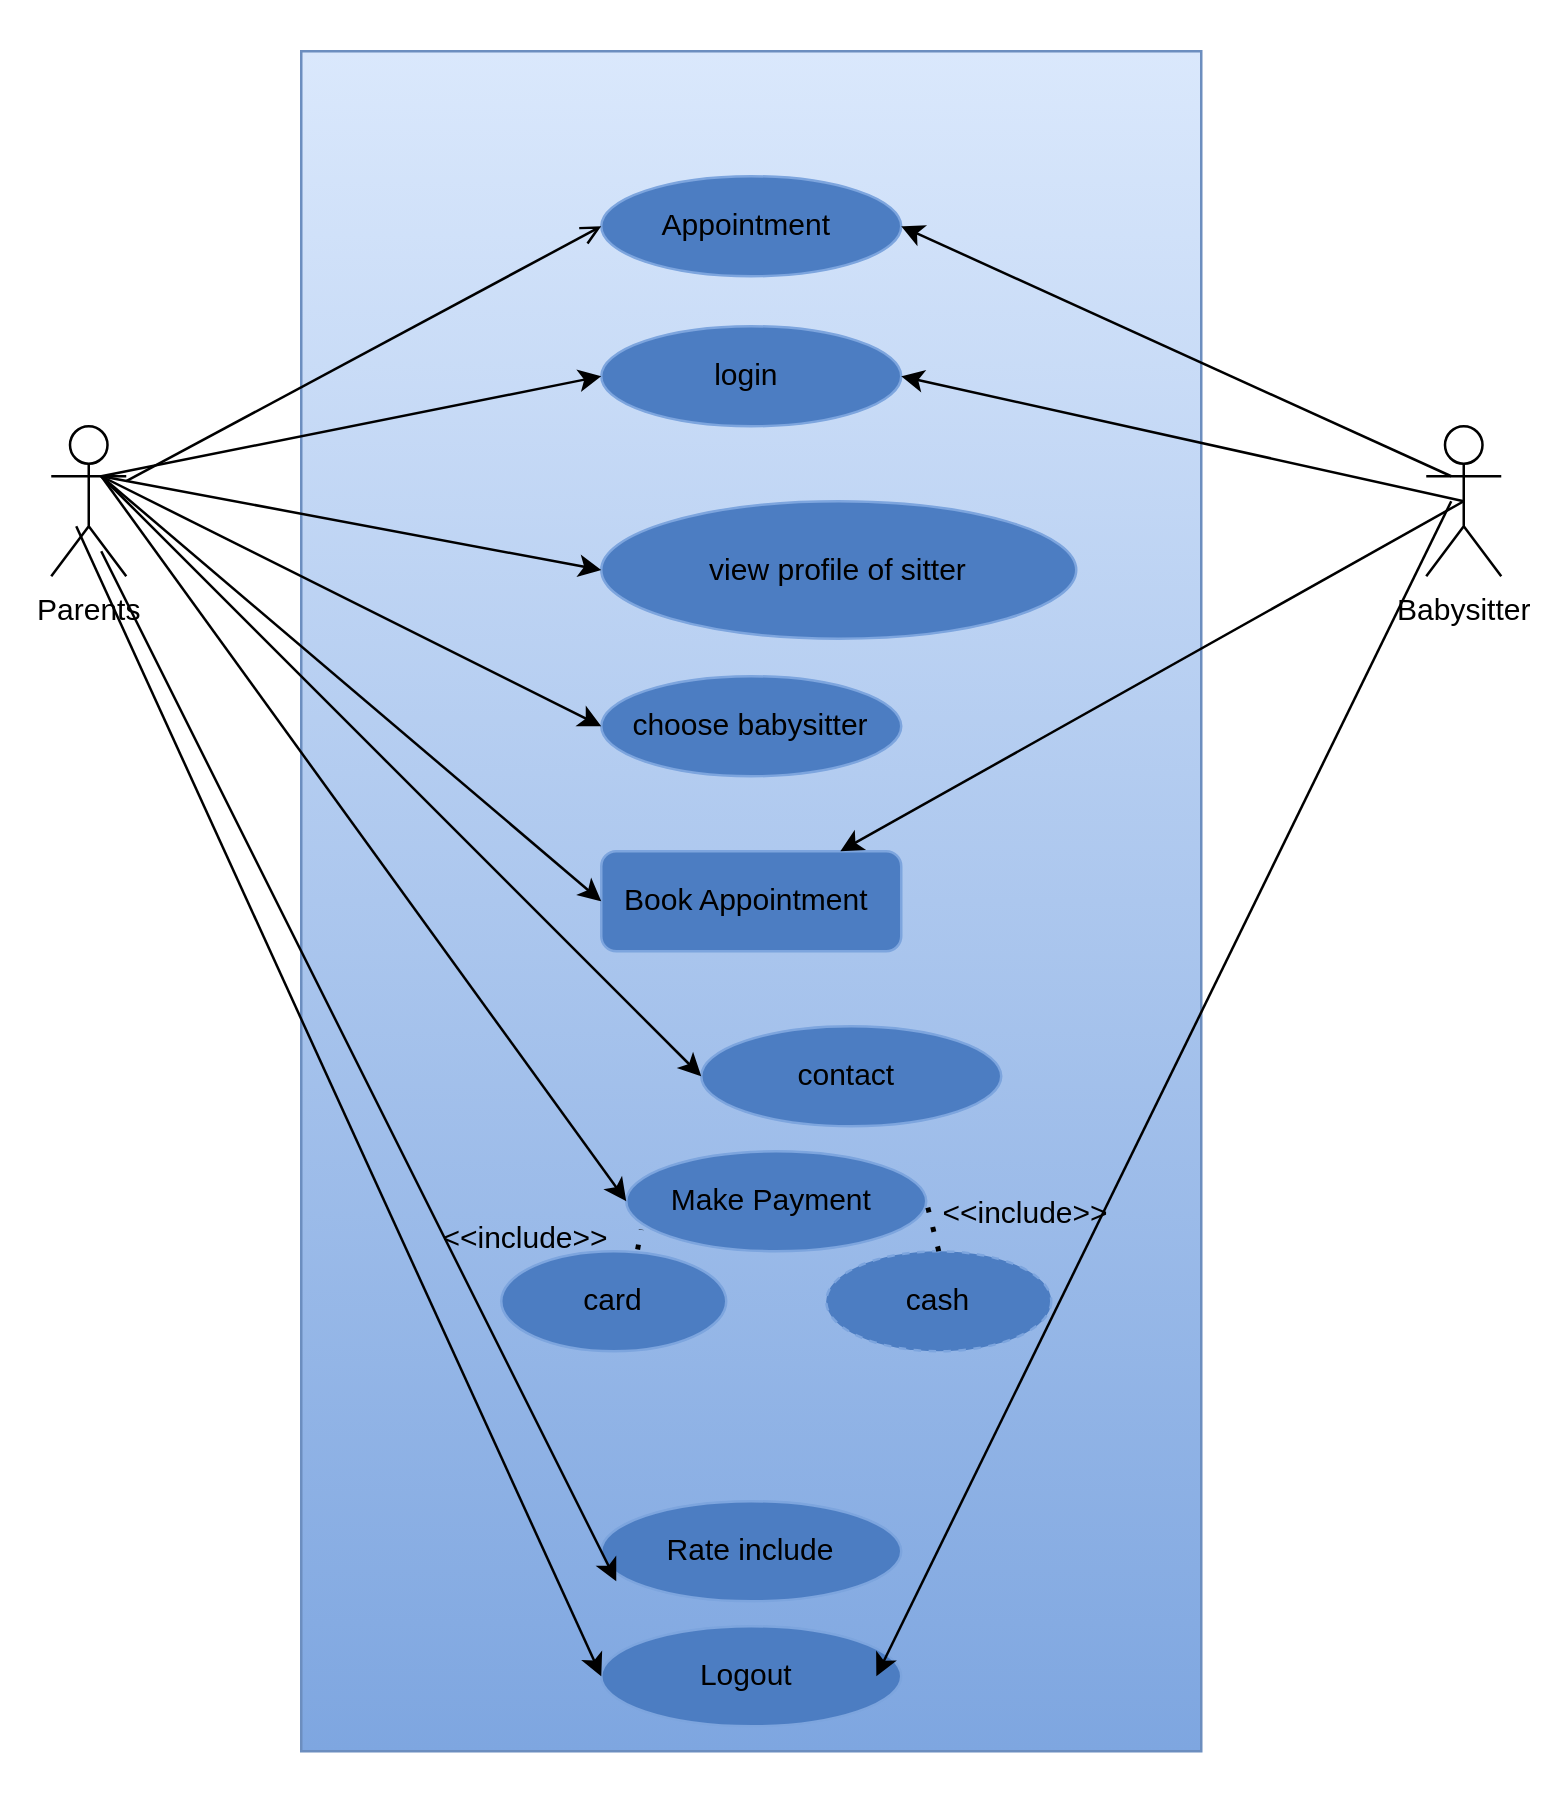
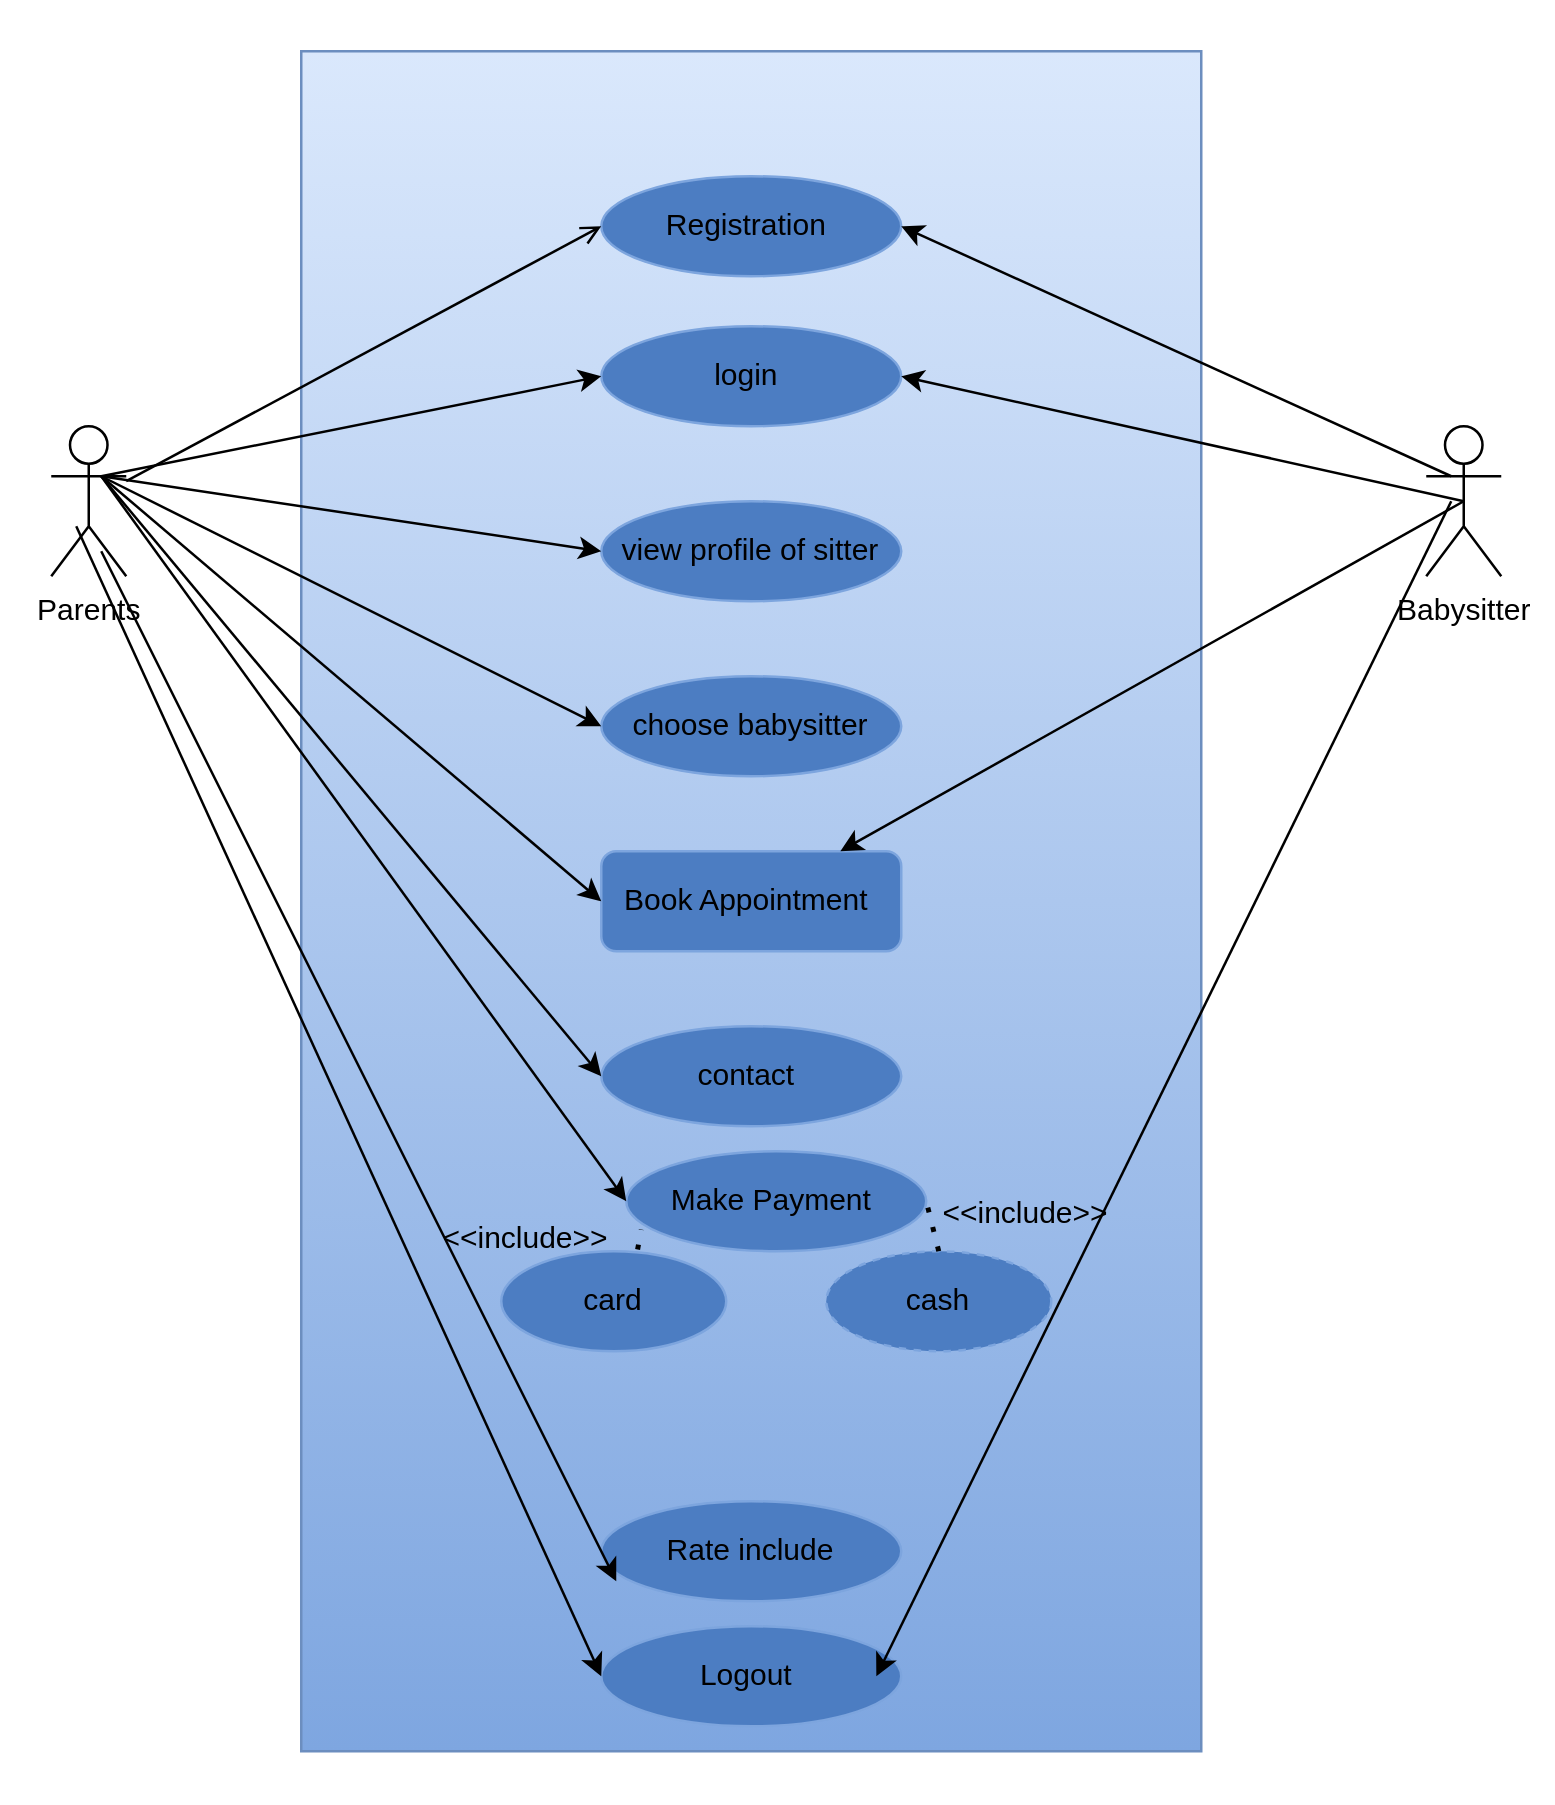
- <mxCell id="3" value="Appointment&amp;nbsp;" style="ellipse;whiteSpace=wrap;html=1;fillColor=#4c7dc2;strokeColor=#7DA5DE;" vertex="1" parent="1"><mxGeometry x="240" y="70" width="120" height="40" as="geometry" /></mxCell>
+ <mxCell id="3" value="Registration&amp;nbsp;" style="ellipse;whiteSpace=wrap;html=1;fillColor=#4c7dc2;strokeColor=#7DA5DE;" vertex="1" parent="1"><mxGeometry x="240" y="70" width="120" height="40" as="geometry" /></mxCell>
- <mxCell id="5" value="view profile of sitter" style="ellipse;whiteSpace=wrap;html=1;fillColor=#4c7dc2;strokeColor=#7DA5DE;" vertex="1" parent="1"><mxGeometry x="240" y="200" width="190" height="55" as="geometry" /></mxCell>
+ <mxCell id="5" value="view profile of sitter" style="ellipse;whiteSpace=wrap;html=1;fillColor=#4c7dc2;strokeColor=#7DA5DE;" vertex="1" parent="1"><mxGeometry x="240" y="200" width="120" height="40" as="geometry" /></mxCell>
- <mxCell id="8" value="contact&amp;nbsp;" style="ellipse;whiteSpace=wrap;html=1;fillColor=#4c7dc2;strokeColor=#7DA5DE;" vertex="1" parent="1"><mxGeometry x="280" y="410" width="120" height="40" as="geometry" /></mxCell>
+ <mxCell id="8" value="contact&amp;nbsp;" style="ellipse;whiteSpace=wrap;html=1;fillColor=#4c7dc2;strokeColor=#7DA5DE;" vertex="1" parent="1"><mxGeometry x="240" y="410" width="120" height="40" as="geometry" /></mxCell>
